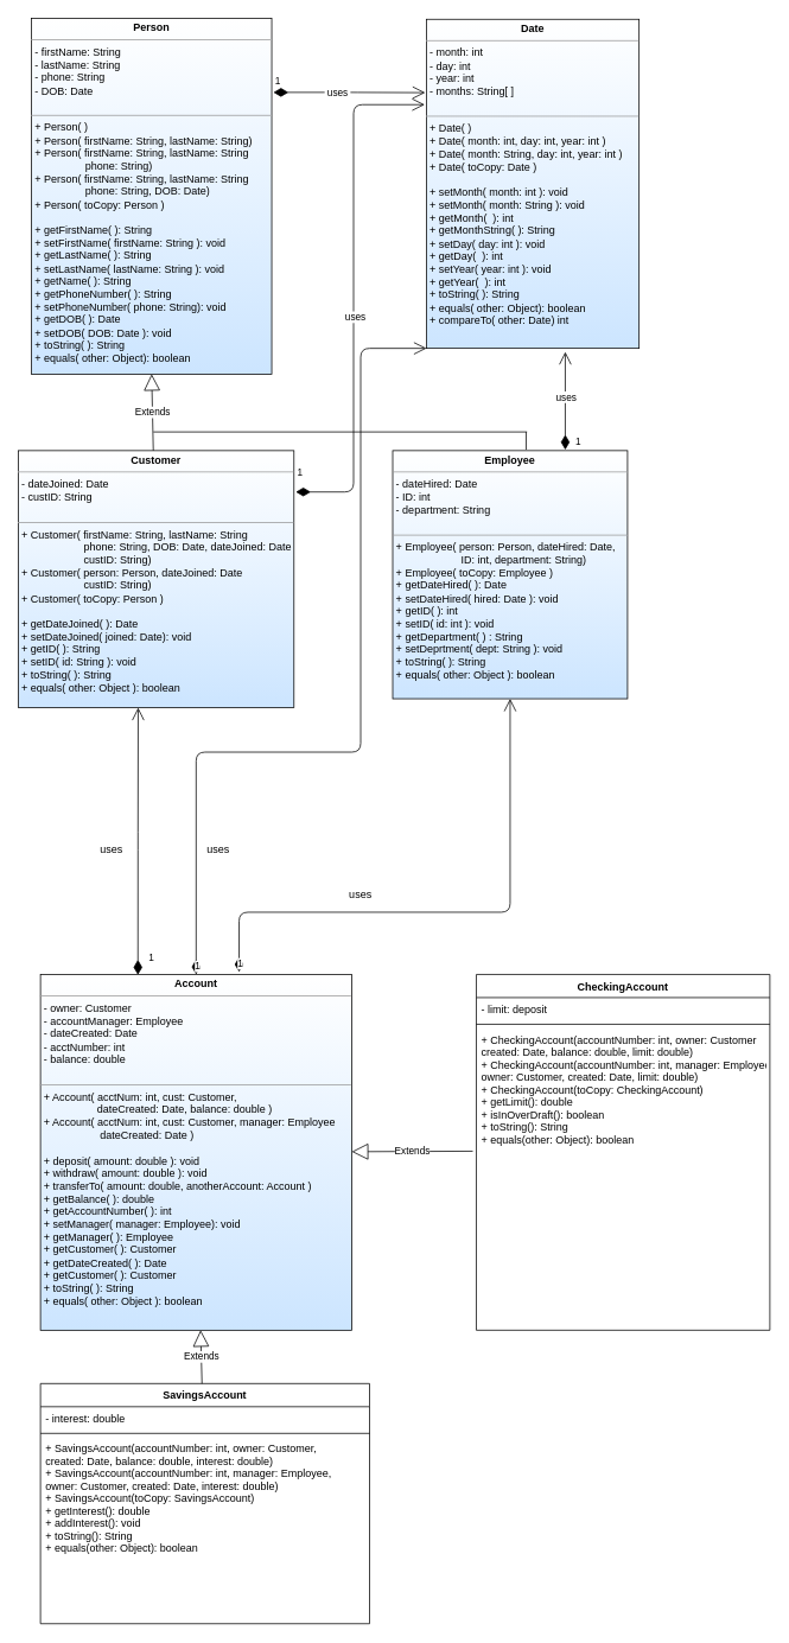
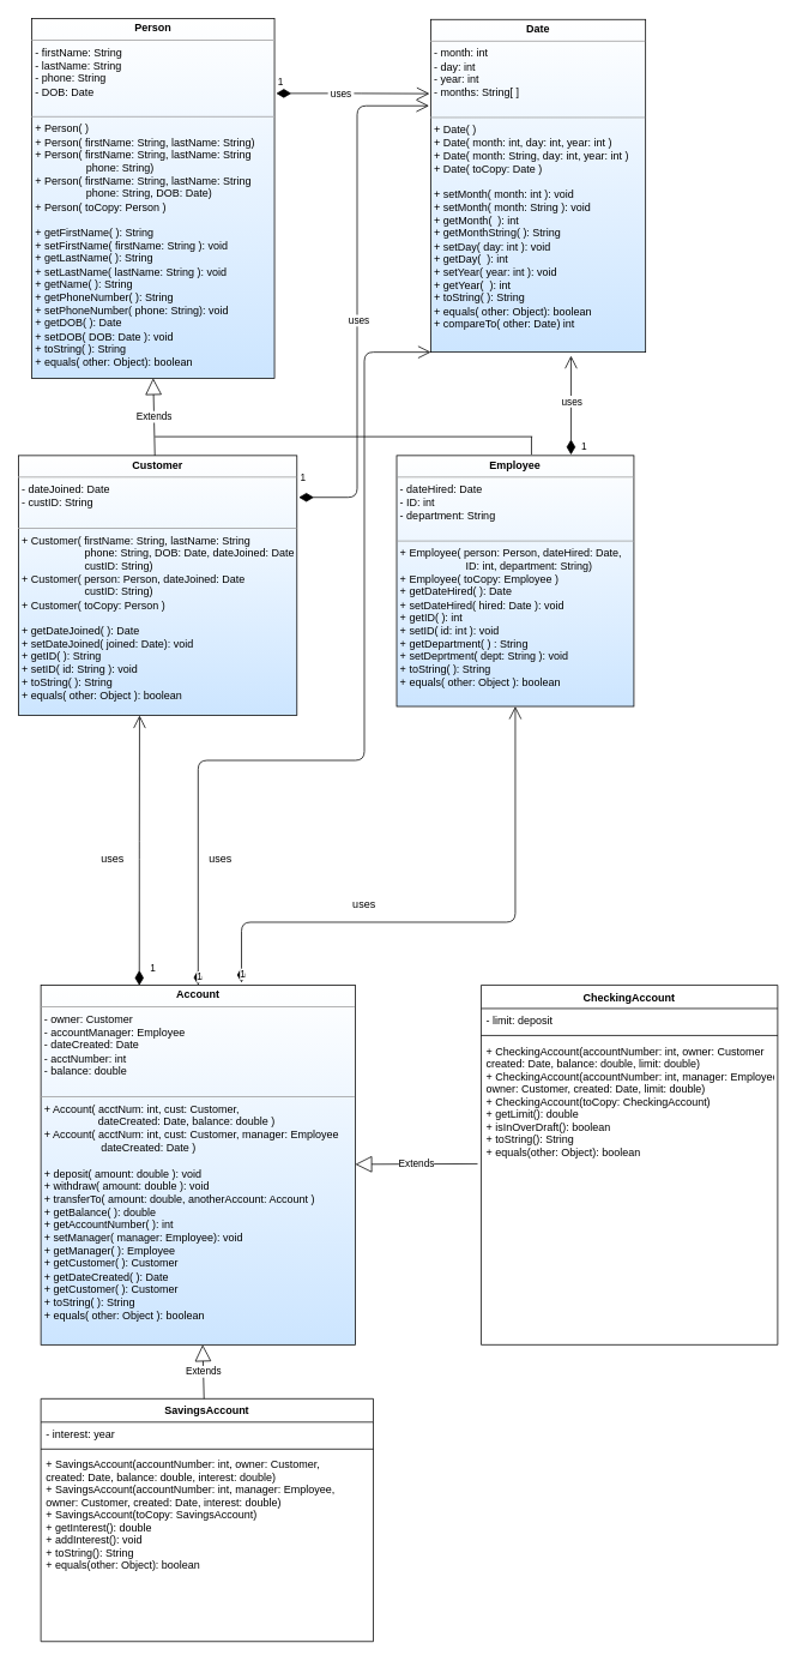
- <mxCell id="17" value="- interest: double" style="text;strokeColor=none;fillColor=none;align=left;verticalAlign=top;spacingLeft=4;spacingRight=4;overflow=hidden;rotatable=0;points=[[0,0.5],[1,0.5]];portConstraint=eastwest;" vertex="1" parent="16"><mxGeometry y="26" width="370" height="26" as="geometry" /></mxCell>
+ <mxCell id="17" value="- interest: year" style="text;strokeColor=none;fillColor=none;align=left;verticalAlign=top;spacingLeft=4;spacingRight=4;overflow=hidden;rotatable=0;points=[[0,0.5],[1,0.5]];portConstraint=eastwest;" vertex="1" parent="16"><mxGeometry y="26" width="370" height="26" as="geometry" /></mxCell>
